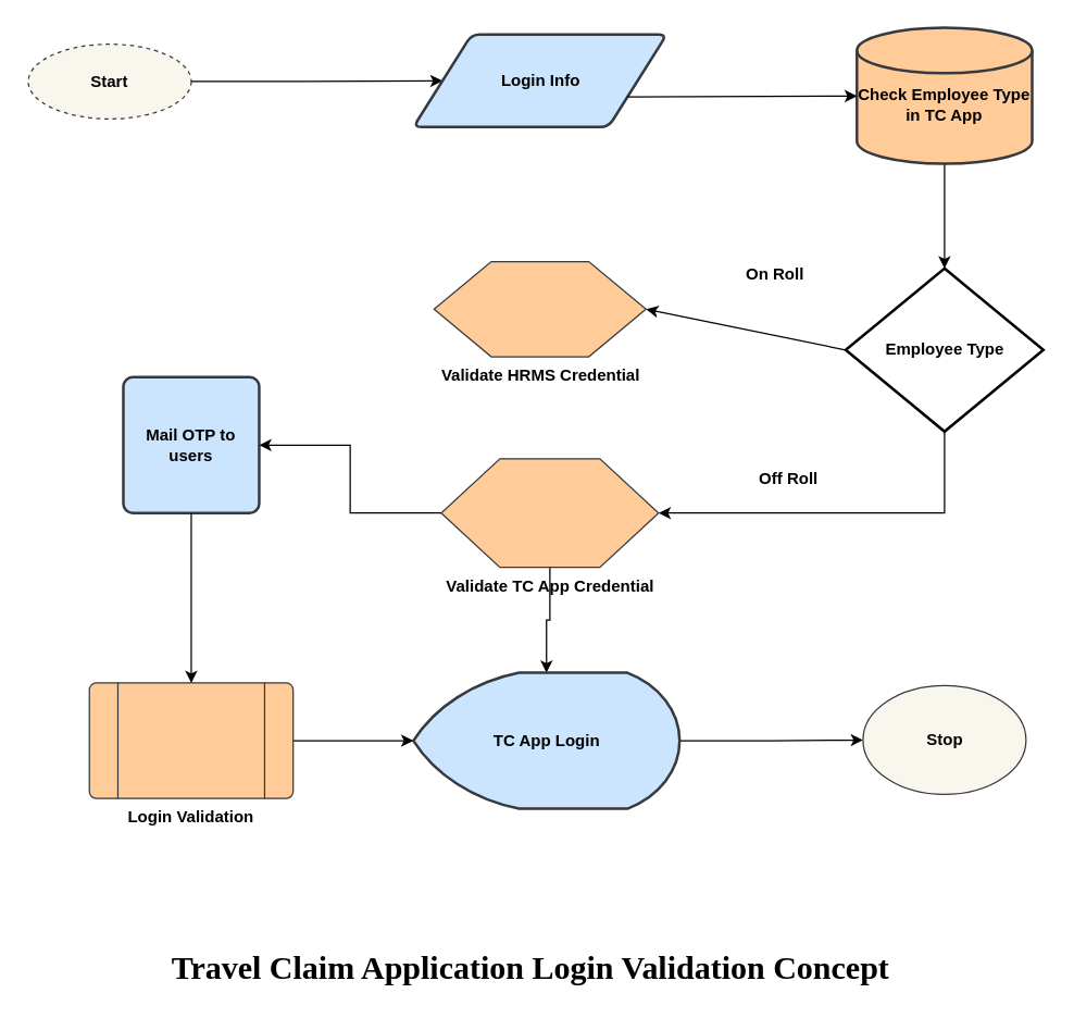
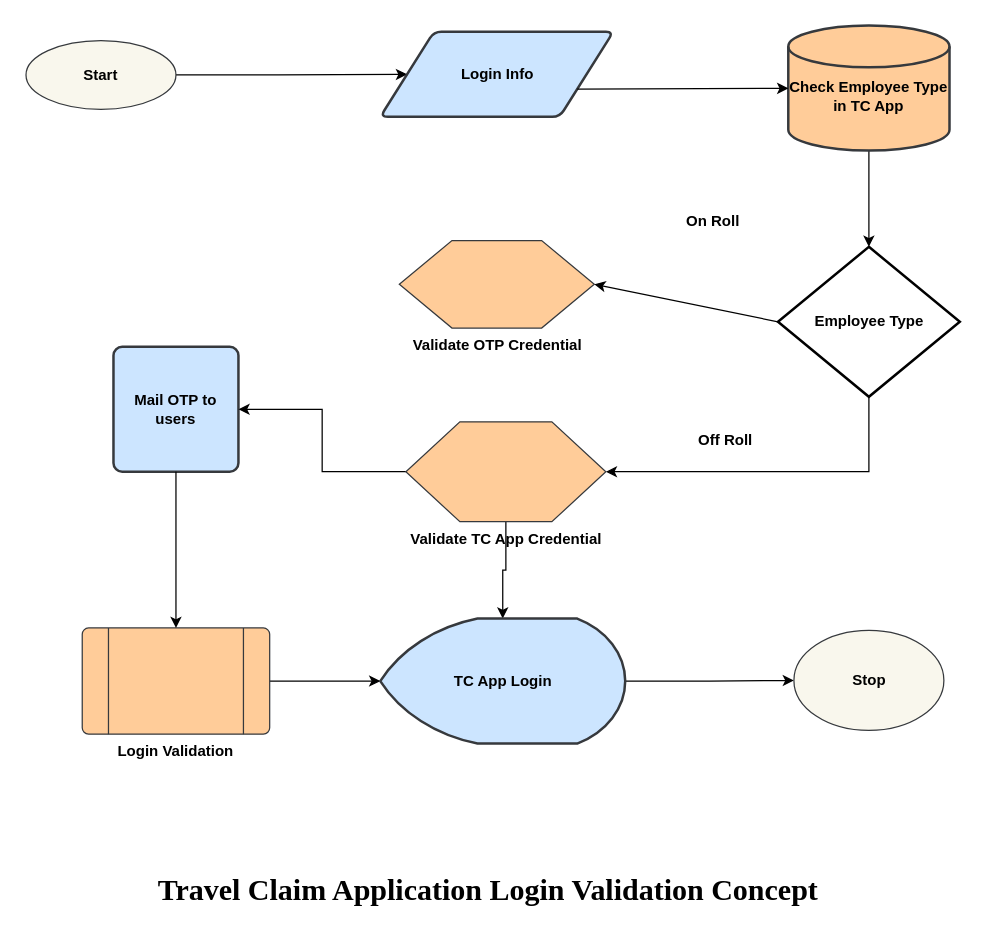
- <mxCell id="3" value="Start" style="ellipse;whiteSpace=wrap;html=1;fillColor=#f9f7ed;strokeColor=#36393d;fontStyle=1;dashed=1;" parent="1" vertex="1"><mxGeometry x="20" y="32" width="120" height="55" as="geometry" /></mxCell>
+ <mxCell id="3" value="Start" style="ellipse;whiteSpace=wrap;html=1;fillColor=#f9f7ed;strokeColor=#36393d;fontStyle=1" parent="1" vertex="1"><mxGeometry x="20" y="32" width="120" height="55" as="geometry" /></mxCell>
- <mxCell id="22" value="On Roll" style="text;html=1;strokeColor=none;fillColor=none;align=center;verticalAlign=middle;whiteSpace=wrap;rounded=0;fontStyle=1" parent="1" vertex="1"><mxGeometry x="540" y="187" width="60" height="30" as="geometry" /></mxCell>
+ <mxCell id="22" value="On Roll" style="text;html=1;strokeColor=none;fillColor=none;align=center;verticalAlign=middle;whiteSpace=wrap;rounded=0;fontStyle=1" parent="1" vertex="1"><mxGeometry x="540" y="162" width="60" height="30" as="geometry" /></mxCell>
- <mxCell id="9" value="Validate HRMS Credential" style="verticalLabelPosition=bottom;verticalAlign=top;html=1;shape=hexagon;perimeter=hexagonPerimeter2;arcSize=6;size=0.27;fillColor=#ffcc99;strokeColor=#36393d;fontStyle=1" parent="1" vertex="1"><mxGeometry x="318.75" y="192" width="156" height="70" as="geometry" /></mxCell>
+ <mxCell id="9" value="Validate OTP Credential" style="verticalLabelPosition=bottom;verticalAlign=top;html=1;shape=hexagon;perimeter=hexagonPerimeter2;arcSize=6;size=0.27;fillColor=#ffcc99;strokeColor=#36393d;fontStyle=1" parent="1" vertex="1"><mxGeometry x="318.75" y="192" width="156" height="70" as="geometry" /></mxCell>
